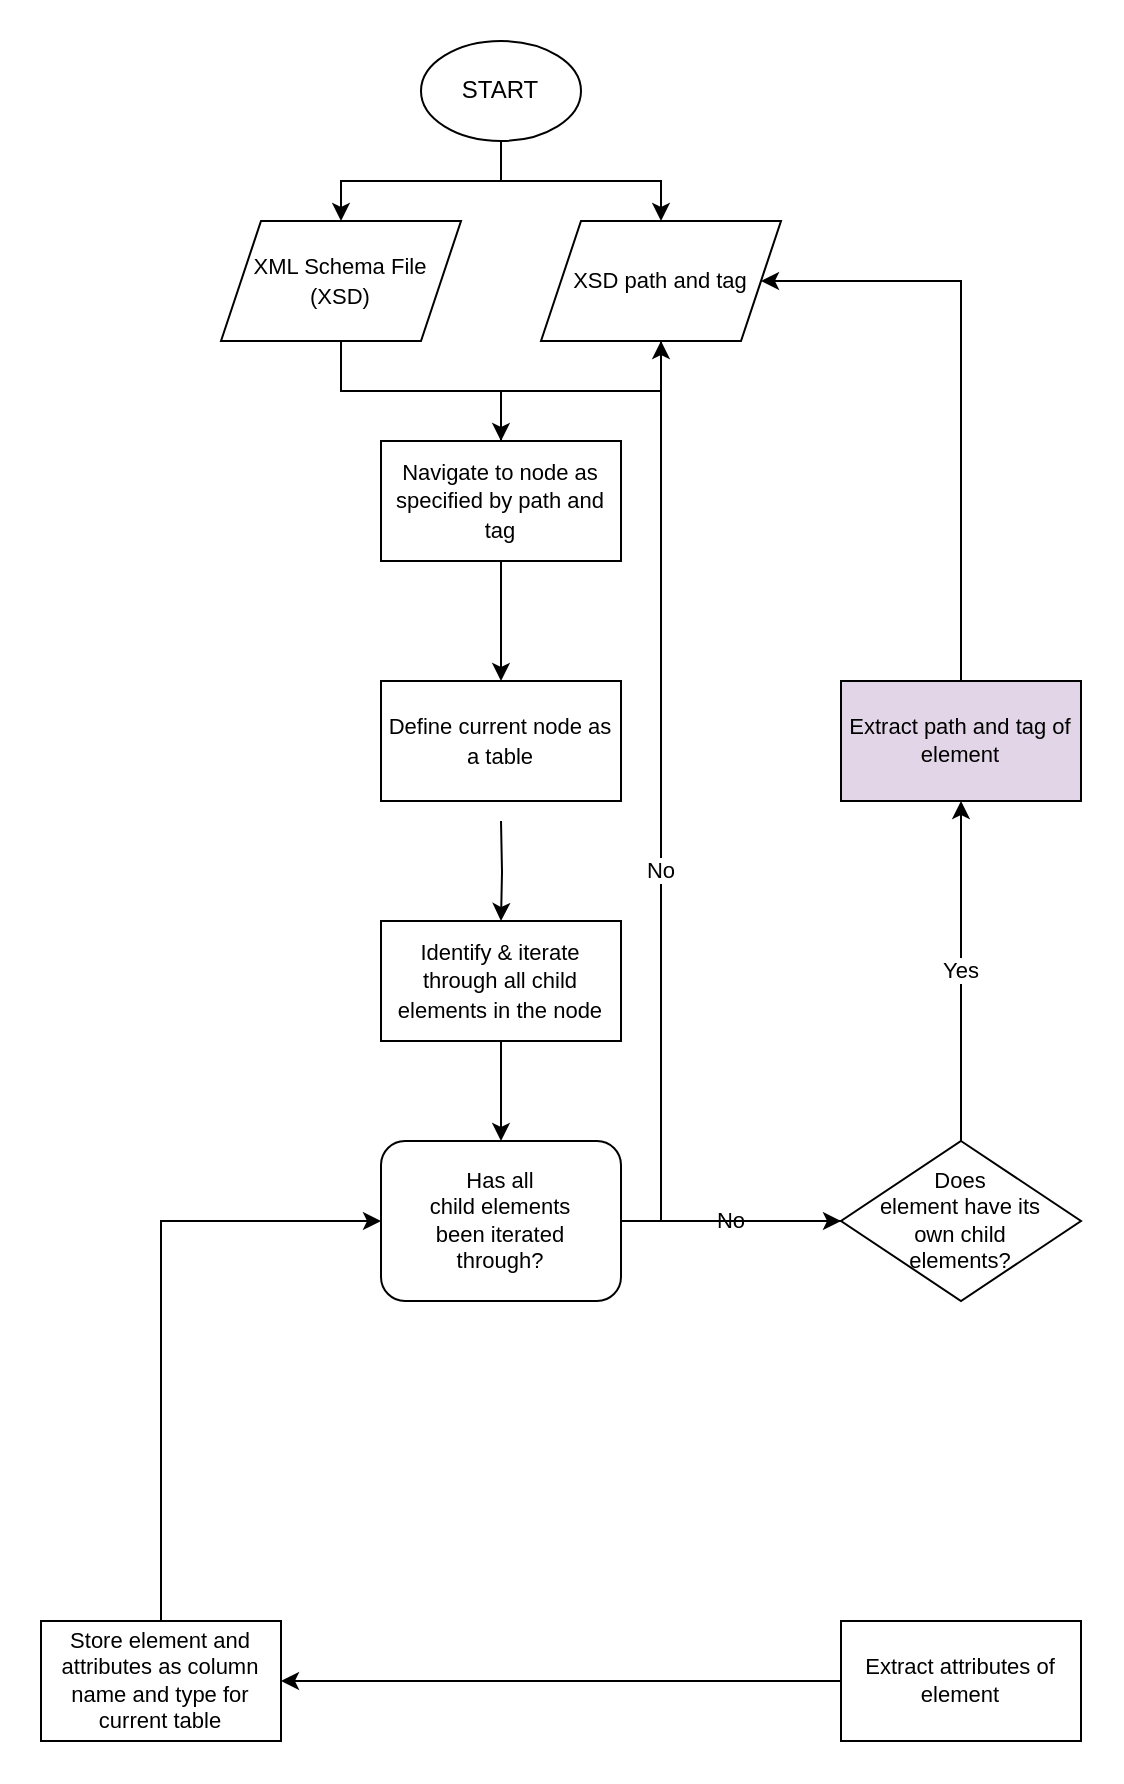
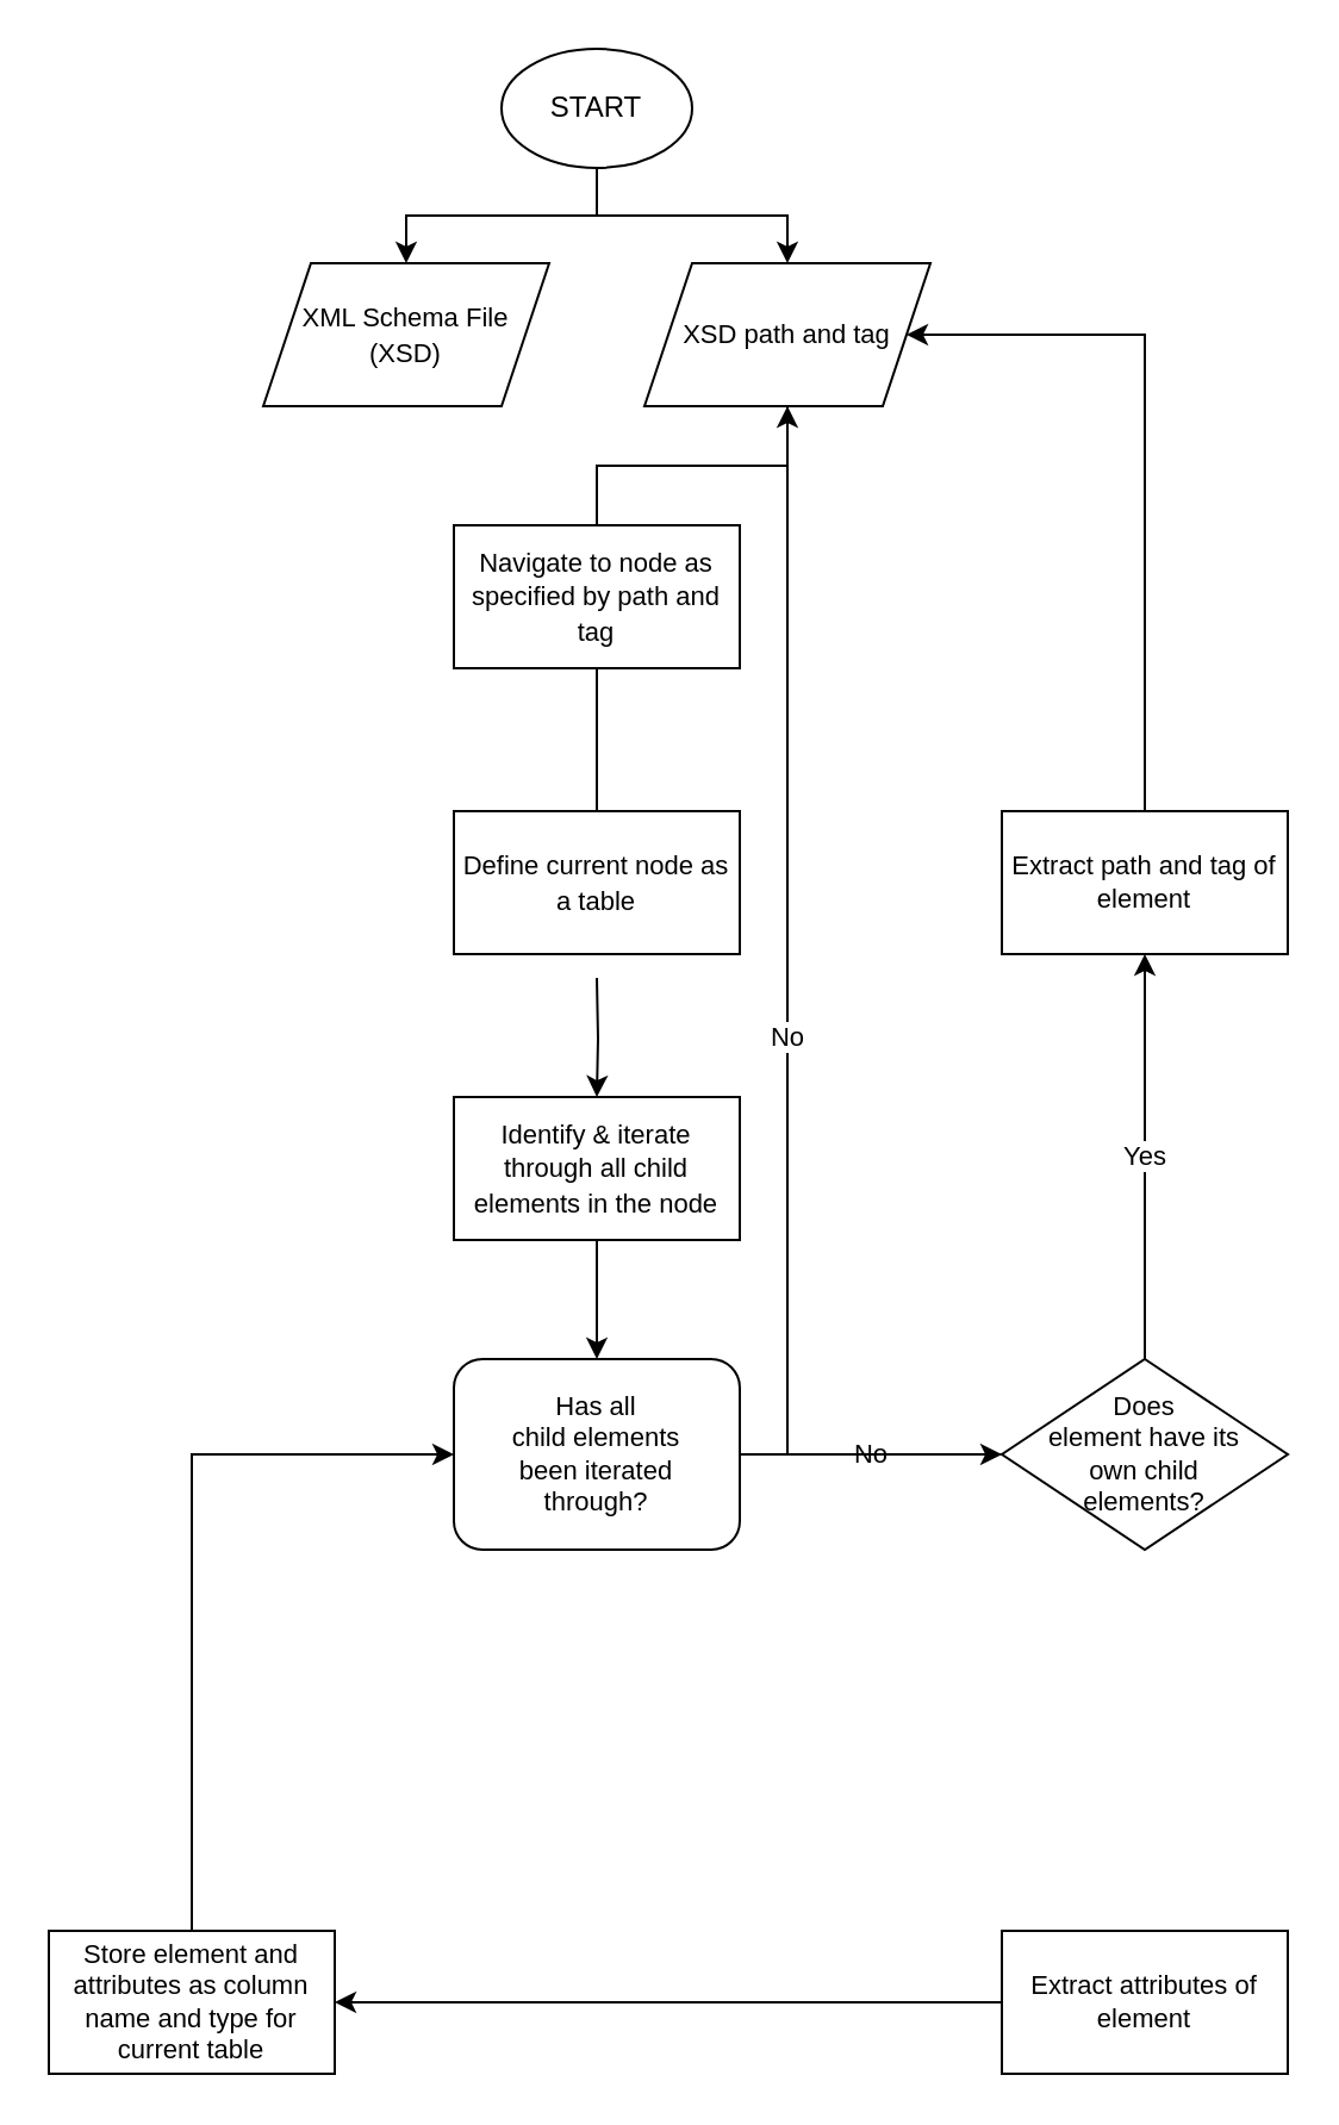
- <mxCell id="5" style="edgeStyle=orthogonalEdgeStyle;rounded=0;orthogonalLoop=1;jettySize=auto;html=1;fontSize=11;" edge="1" parent="1" source="6" target="9"><mxGeometry relative="1" as="geometry" /></mxCell>
- <mxCell id="8" style="edgeStyle=orthogonalEdgeStyle;rounded=0;orthogonalLoop=1;jettySize=auto;html=1;fontSize=11;" edge="1" parent="1" source="9" target="23"><mxGeometry relative="1" as="geometry" /></mxCell>
+ <mxCell id="8" style="edgeStyle=orthogonalEdgeStyle;rounded=0;orthogonalLoop=1;jettySize=auto;html=1;fontSize=11;endArrow=none;" edge="1" parent="1" source="9" target="23"><mxGeometry relative="1" as="geometry" /></mxCell>
- <mxCell id="20" value="Extract path and tag of element" style="rounded=0;whiteSpace=wrap;html=1;fontSize=11;fillColor=#e1d5e7;" vertex="1" parent="1"><mxGeometry x="420" y="340" width="120" height="60" as="geometry" /></mxCell>
+ <mxCell id="20" value="Extract path and tag of element" style="rounded=0;whiteSpace=wrap;html=1;fontSize=11;" vertex="1" parent="1"><mxGeometry x="420" y="340" width="120" height="60" as="geometry" /></mxCell>
